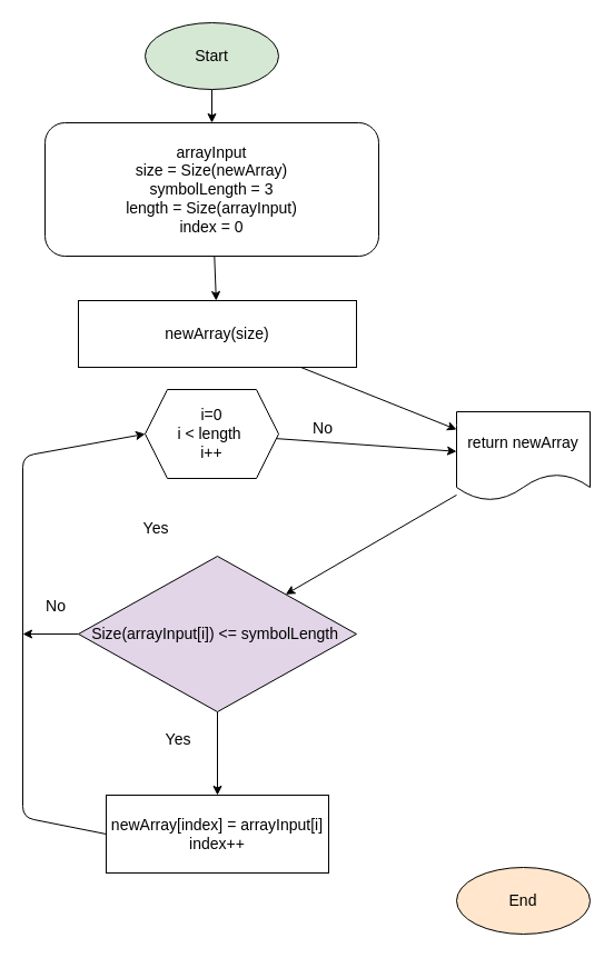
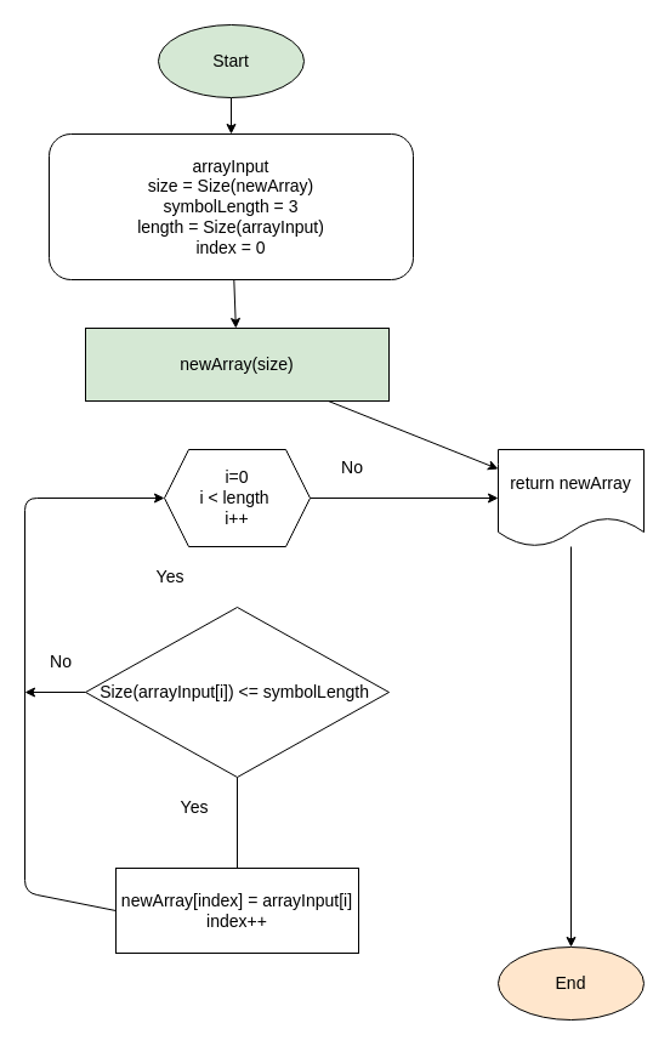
- <mxCell id="7" value="newArray(size)" style="rounded=0;whiteSpace=wrap;html=1;fontSize=14;" vertex="1" parent="1"><mxGeometry x="70" y="270" width="250" height="60" as="geometry" /></mxCell>
+ <mxCell id="7" value="newArray(size)" style="rounded=0;whiteSpace=wrap;html=1;fontSize=14;fillColor=#d5e8d4;" vertex="1" parent="1"><mxGeometry x="70" y="270" width="250" height="60" as="geometry" /></mxCell>
- <mxCell id="9" value="i=0&lt;br&gt;i &amp;lt; length&amp;nbsp;&lt;br&gt;i++" style="shape=hexagon;perimeter=hexagonPerimeter2;whiteSpace=wrap;html=1;fixedSize=1;fontSize=14;" vertex="1" parent="1"><mxGeometry x="130" y="350" width="120" height="80" as="geometry" /></mxCell>
+ <mxCell id="9" value="i=0&lt;br&gt;i &amp;lt; length&amp;nbsp;&lt;br&gt;i++" style="shape=hexagon;perimeter=hexagonPerimeter2;whiteSpace=wrap;html=1;fixedSize=1;fontSize=14;" vertex="1" parent="1"><mxGeometry x="135" y="370" width="120" height="80" as="geometry" /></mxCell>
- <mxCell id="13" value="" style="edgeStyle=none;html=1;fontSize=14;" edge="1" parent="1" source="14" target="11"><mxGeometry relative="1" as="geometry" /></mxCell>
+ <mxCell id="13" value="" style="edgeStyle=none;html=1;fontSize=14;" edge="1" parent="1" source="14" target="21"><mxGeometry relative="1" as="geometry" /></mxCell>
- <mxCell id="11" value="Size(arrayInput[i]) &amp;lt;= symbolLength&amp;nbsp;" style="rhombus;whiteSpace=wrap;html=1;fontSize=14;fillColor=#e1d5e7;" vertex="1" parent="1"><mxGeometry x="70" y="500" width="250" height="140" as="geometry" /></mxCell>
+ <mxCell id="11" value="Size(arrayInput[i]) &amp;lt;= symbolLength&amp;nbsp;" style="rhombus;whiteSpace=wrap;html=1;fontSize=14;" vertex="1" parent="1"><mxGeometry x="70" y="500" width="250" height="140" as="geometry" /></mxCell>
- <mxCell id="10" value="" style="edgeStyle=none;html=1;fontSize=14;" edge="1" parent="1" source="11" target="17"><mxGeometry relative="1" as="geometry" /></mxCell>
+ <mxCell id="10" value="" style="edgeStyle=none;html=1;fontSize=14;endArrow=none;" edge="1" parent="1" source="11" target="17"><mxGeometry relative="1" as="geometry" /></mxCell>
